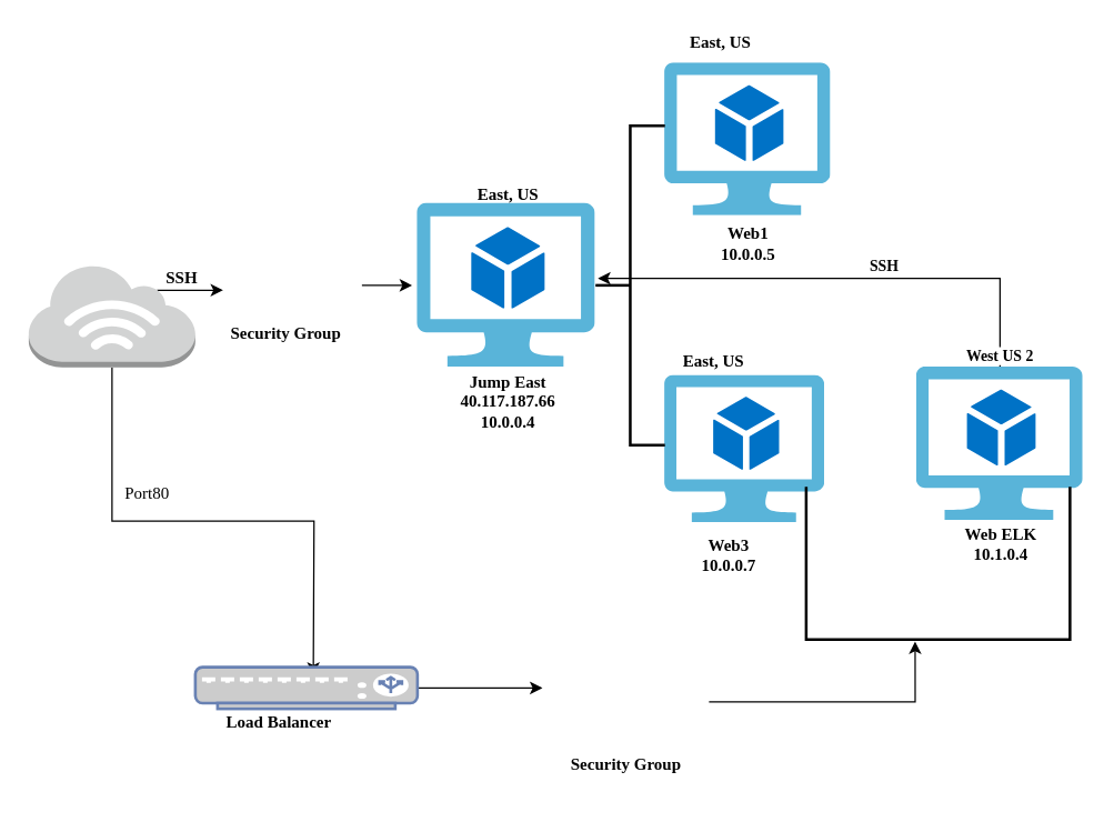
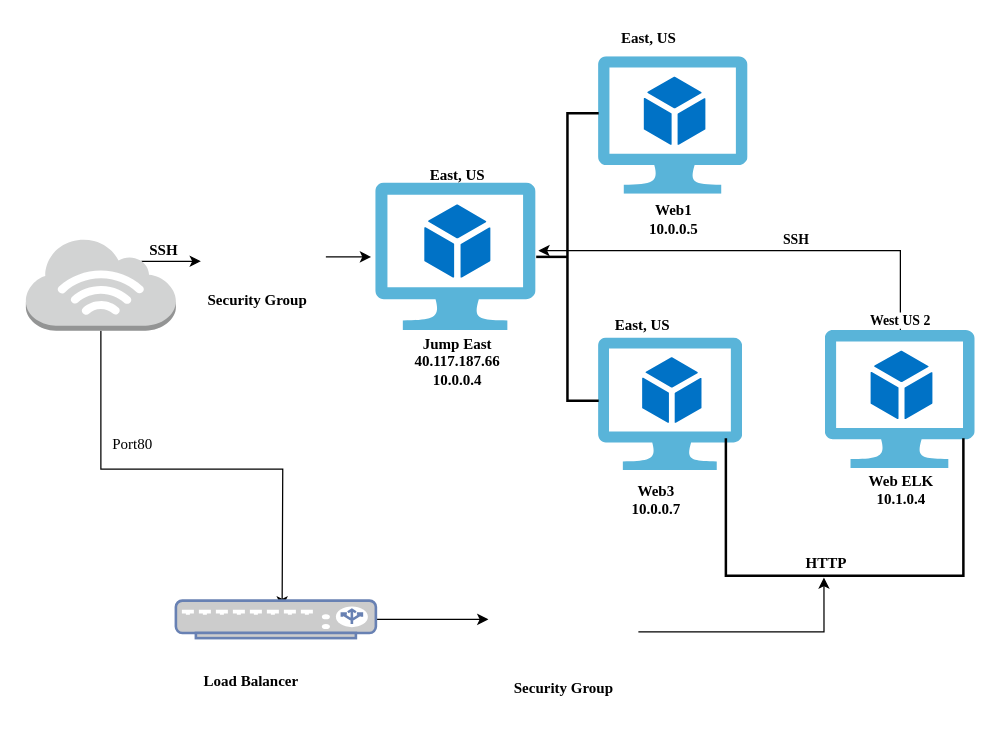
+ <mxCell id="30" value="&lt;b&gt;HTTP&lt;/b&gt;" style="text;html=1;align=center;verticalAlign=middle;resizable=0;points=[];autosize=1;fontFamily=Times New Roman;" vertex="1" parent="1"><mxGeometry x="634.57" y="440" width="50" height="20" as="geometry" /></mxCell>
- <mxCell id="22" value="&lt;b&gt;Load Balancer&lt;/b&gt;" style="text;html=1;align=center;verticalAlign=middle;resizable=0;points=[];autosize=1;fontFamily=Times New Roman;" vertex="1" parent="1"><mxGeometry x="155" y="510" width="90" height="20" as="geometry" /></mxCell>
+ <mxCell id="22" value="&lt;b&gt;Load Balancer&lt;/b&gt;" style="text;html=1;align=center;verticalAlign=middle;resizable=0;points=[];autosize=1;fontFamily=Times New Roman;" vertex="1" parent="1"><mxGeometry x="155" y="535" width="90" height="20" as="geometry" /></mxCell>
